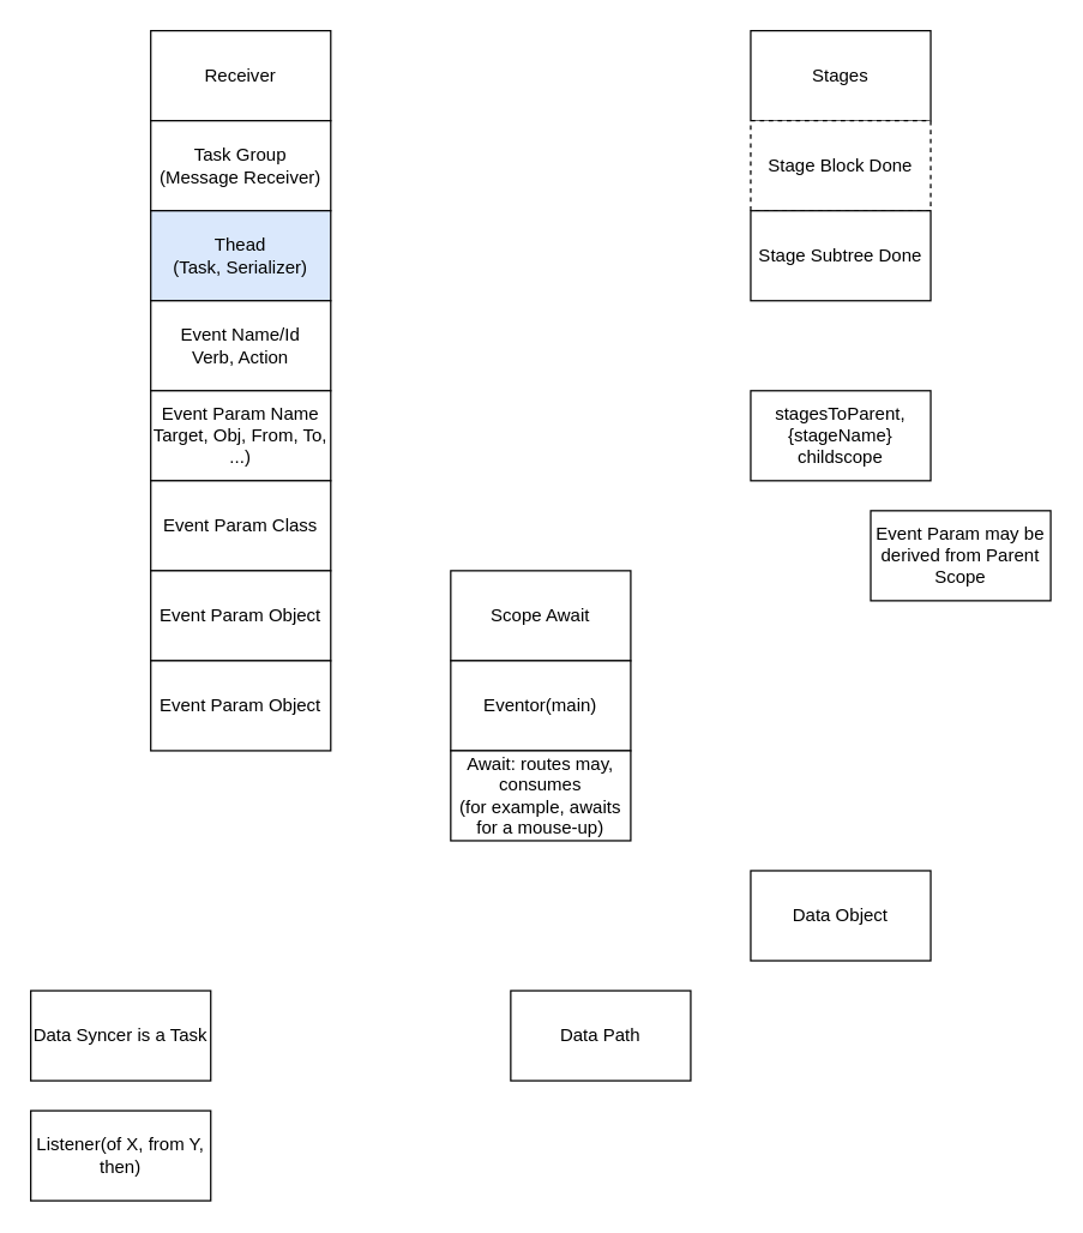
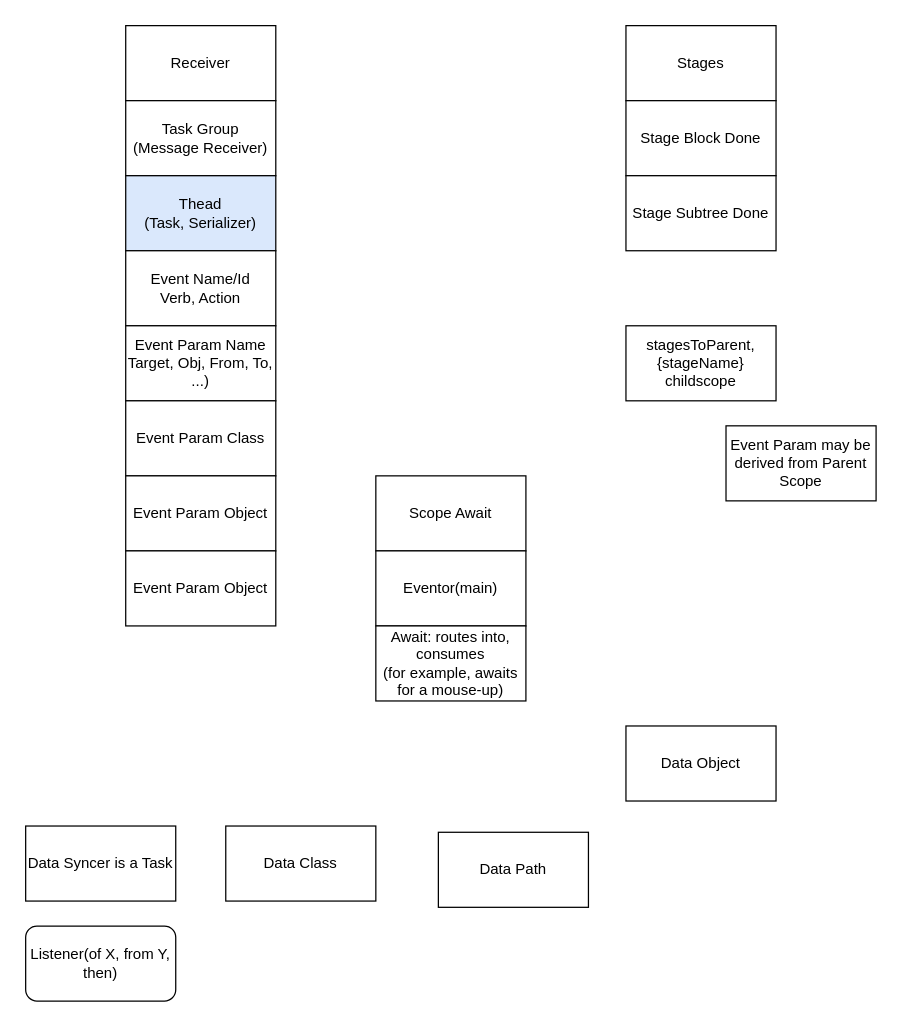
- <mxCell id="12" value="Stage Block Done" style="rounded=0;whiteSpace=wrap;html=1;dashed=1;" parent="1" vertex="1"><mxGeometry x="500" y="80" width="120" height="60" as="geometry" /></mxCell>
+ <mxCell id="12" value="Stage Block Done" style="rounded=0;whiteSpace=wrap;html=1;" parent="1" vertex="1"><mxGeometry x="500" y="80" width="120" height="60" as="geometry" /></mxCell>
- <mxCell id="17" value="Await: routes may, consumes&lt;br&gt;(for example, awaits for a mouse-up)" style="rounded=0;whiteSpace=wrap;html=1;" parent="1" vertex="1"><mxGeometry x="300" y="500" width="120" height="60" as="geometry" /></mxCell>
+ <mxCell id="17" value="Await: routes into, consumes&lt;br&gt;(for example, awaits for a mouse-up)" style="rounded=0;whiteSpace=wrap;html=1;" parent="1" vertex="1"><mxGeometry x="300" y="500" width="120" height="60" as="geometry" /></mxCell>
+ <mxCell id="19" value="Data Class" style="rounded=0;whiteSpace=wrap;html=1;" parent="1" vertex="1"><mxGeometry x="180" y="660" width="120" height="60" as="geometry" /></mxCell>
- <mxCell id="20" value="Data Path" style="rounded=0;whiteSpace=wrap;html=1;" parent="1" vertex="1"><mxGeometry x="340" y="660" width="120" height="60" as="geometry" /></mxCell>
+ <mxCell id="20" value="Data Path" style="rounded=0;whiteSpace=wrap;html=1;" parent="1" vertex="1"><mxGeometry x="350" y="665" width="120" height="60" as="geometry" /></mxCell>
- <mxCell id="22" value="Listener(of X, from Y, then)" style="rounded=0;whiteSpace=wrap;html=1;" parent="1" vertex="1"><mxGeometry x="20" y="740" width="120" height="60" as="geometry" /></mxCell>
+ <mxCell id="22" value="Listener(of X, from Y, then)" style="whiteSpace=wrap;html=1;rounded=1;" parent="1" vertex="1"><mxGeometry x="20" y="740" width="120" height="60" as="geometry" /></mxCell>
